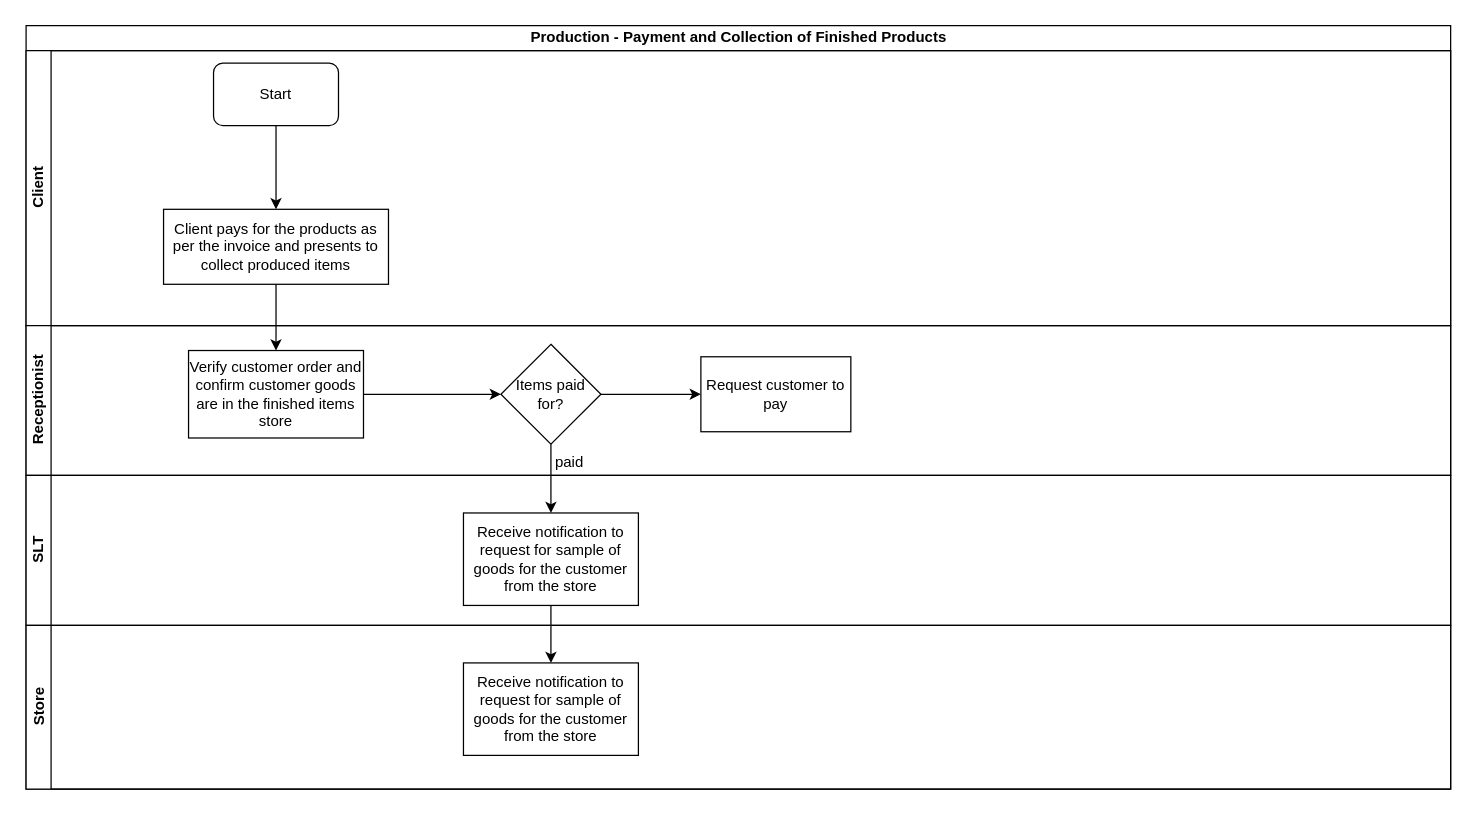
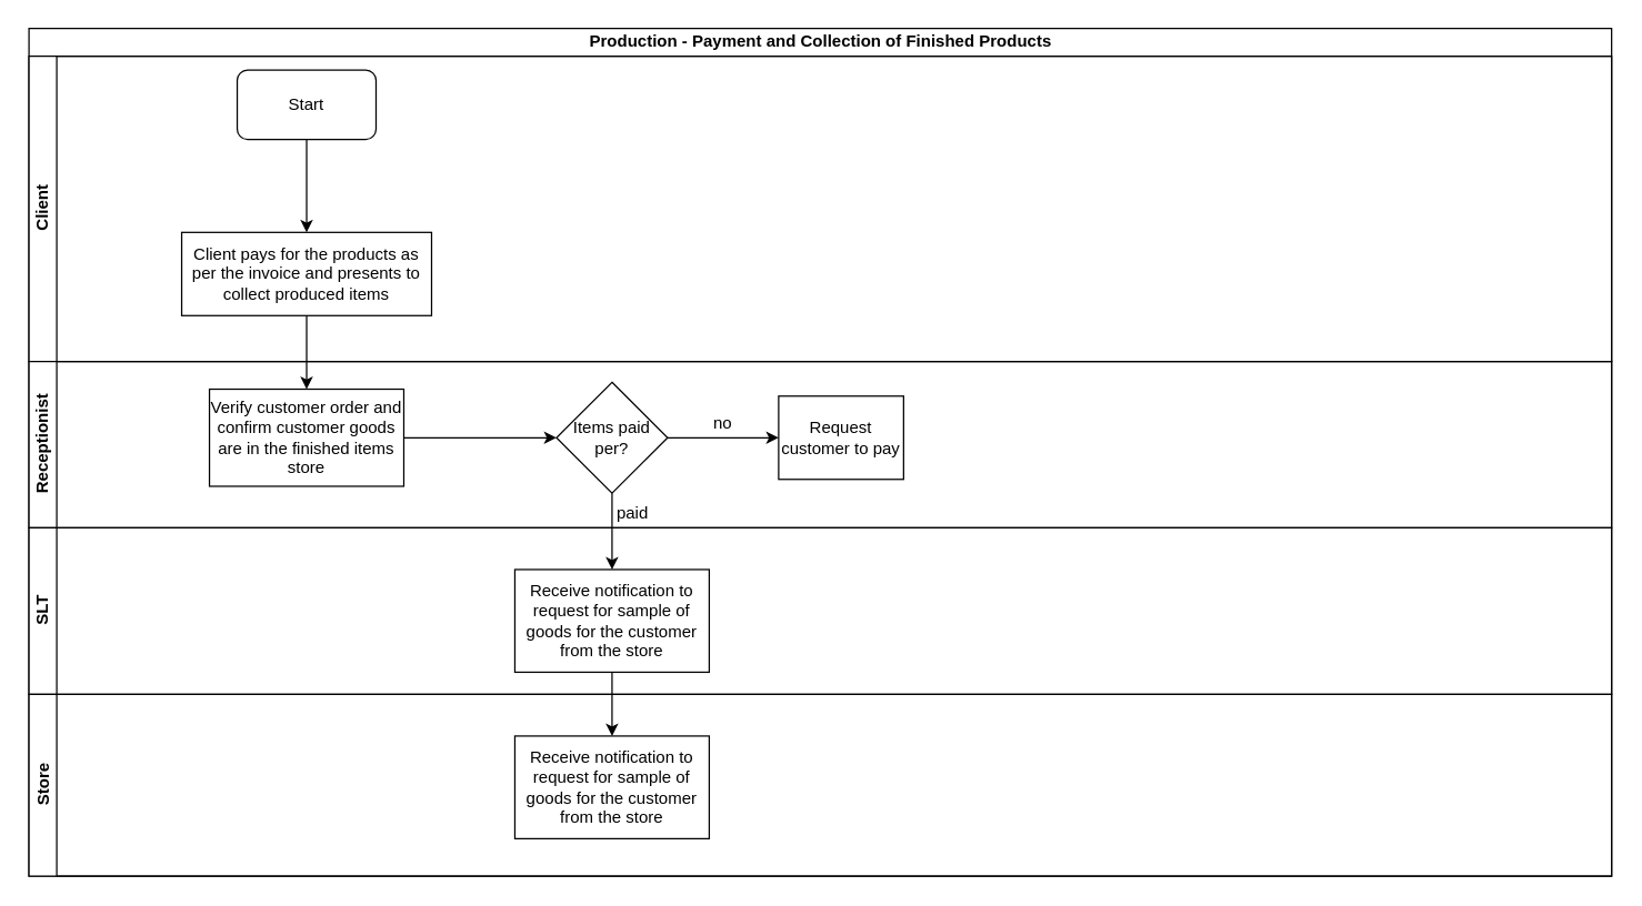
+ <mxCell id="10" value="no" style="text;html=1;strokeColor=none;fillColor=none;align=center;verticalAlign=middle;whiteSpace=wrap;rounded=0;" parent="7" vertex="1"><mxGeometry x="480" y="35" width="40" height="20" as="geometry" /></mxCell>
- <mxCell id="20" value="Items paid for?" style="rhombus;whiteSpace=wrap;html=1;rounded=0;" parent="1" vertex="1"><mxGeometry x="400" y="275" width="80" height="80" as="geometry" /></mxCell>
+ <mxCell id="20" value="Items paid per?" style="rhombus;whiteSpace=wrap;html=1;rounded=0;" parent="1" vertex="1"><mxGeometry x="400" y="275" width="80" height="80" as="geometry" /></mxCell>
- <mxCell id="9" value="Request customer to pay" style="whiteSpace=wrap;html=1;rounded=0;" parent="7" vertex="1"><mxGeometry x="540" y="25" width="120" height="60" as="geometry" /></mxCell>
+ <mxCell id="9" value="Request customer to pay" style="whiteSpace=wrap;html=1;rounded=0;" parent="7" vertex="1"><mxGeometry x="540" y="25" width="90" height="60" as="geometry" /></mxCell>
